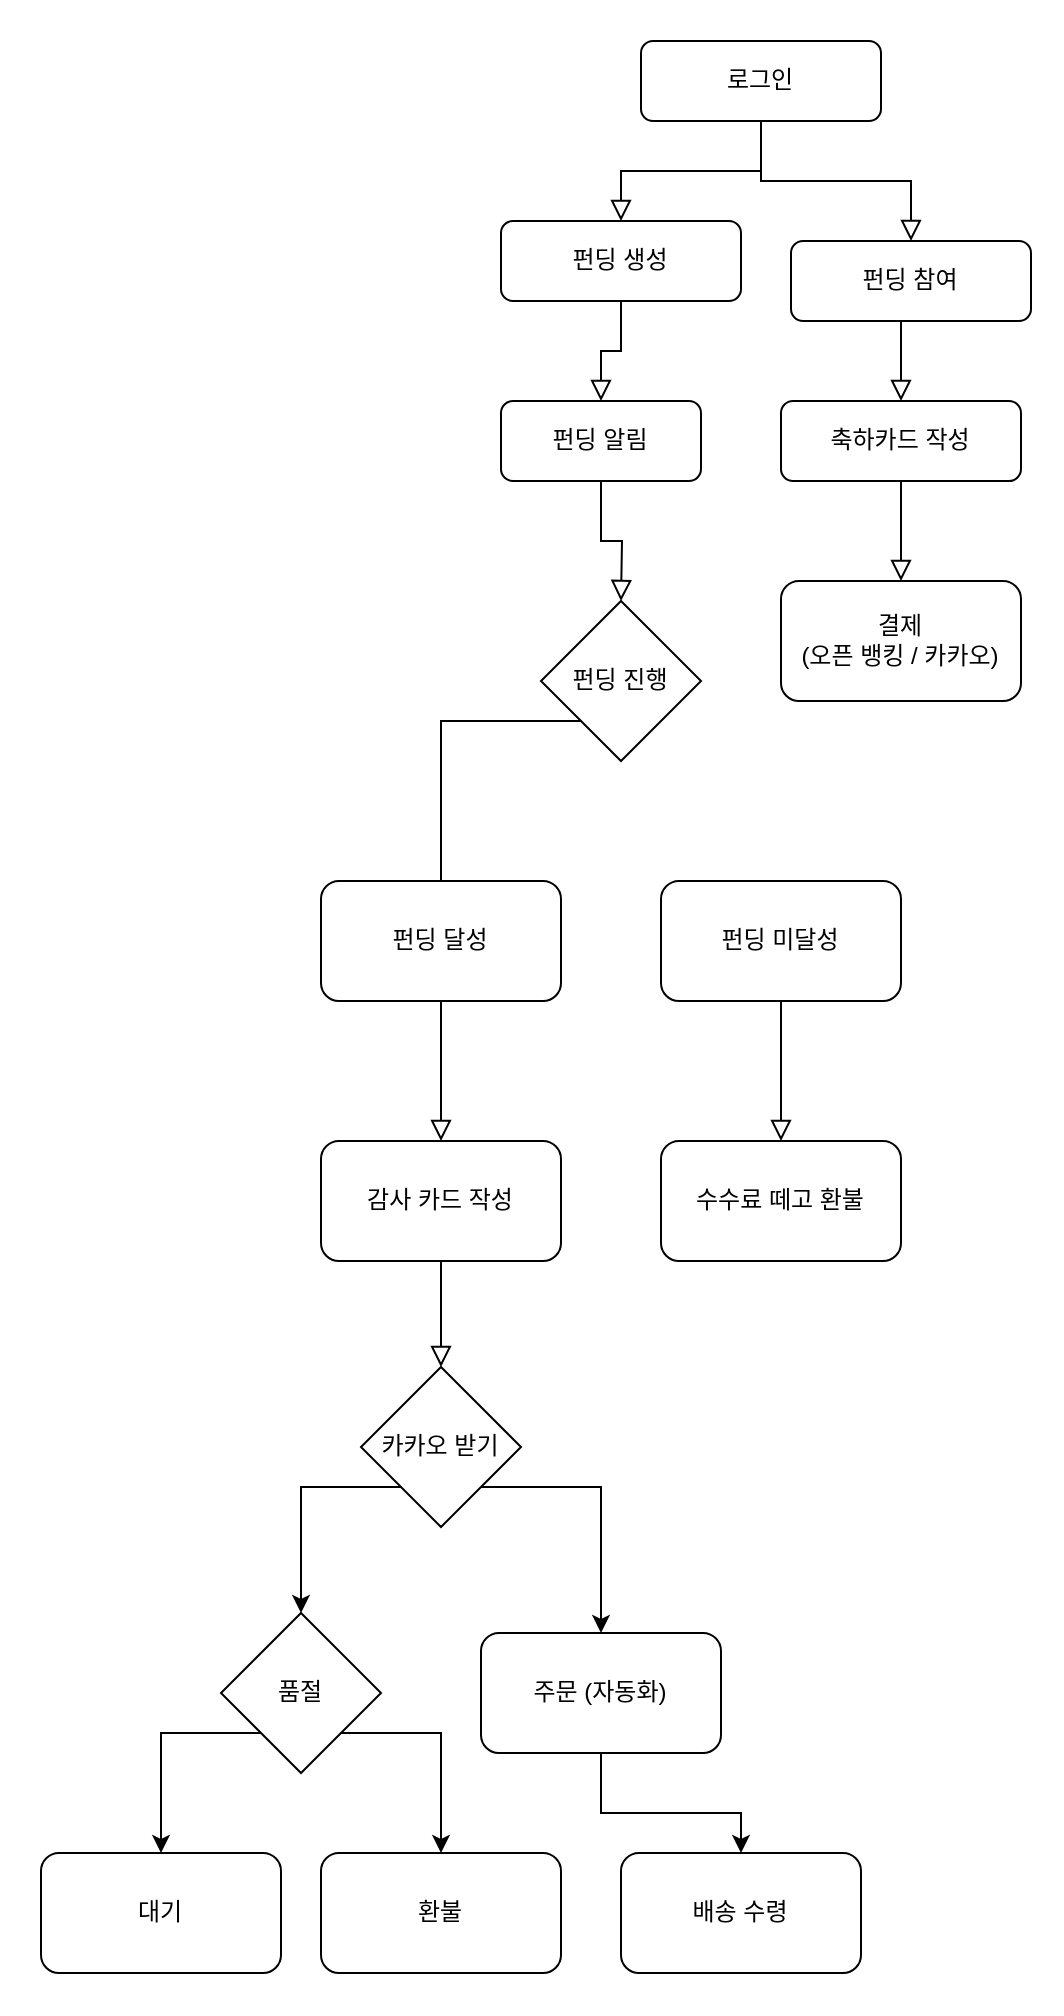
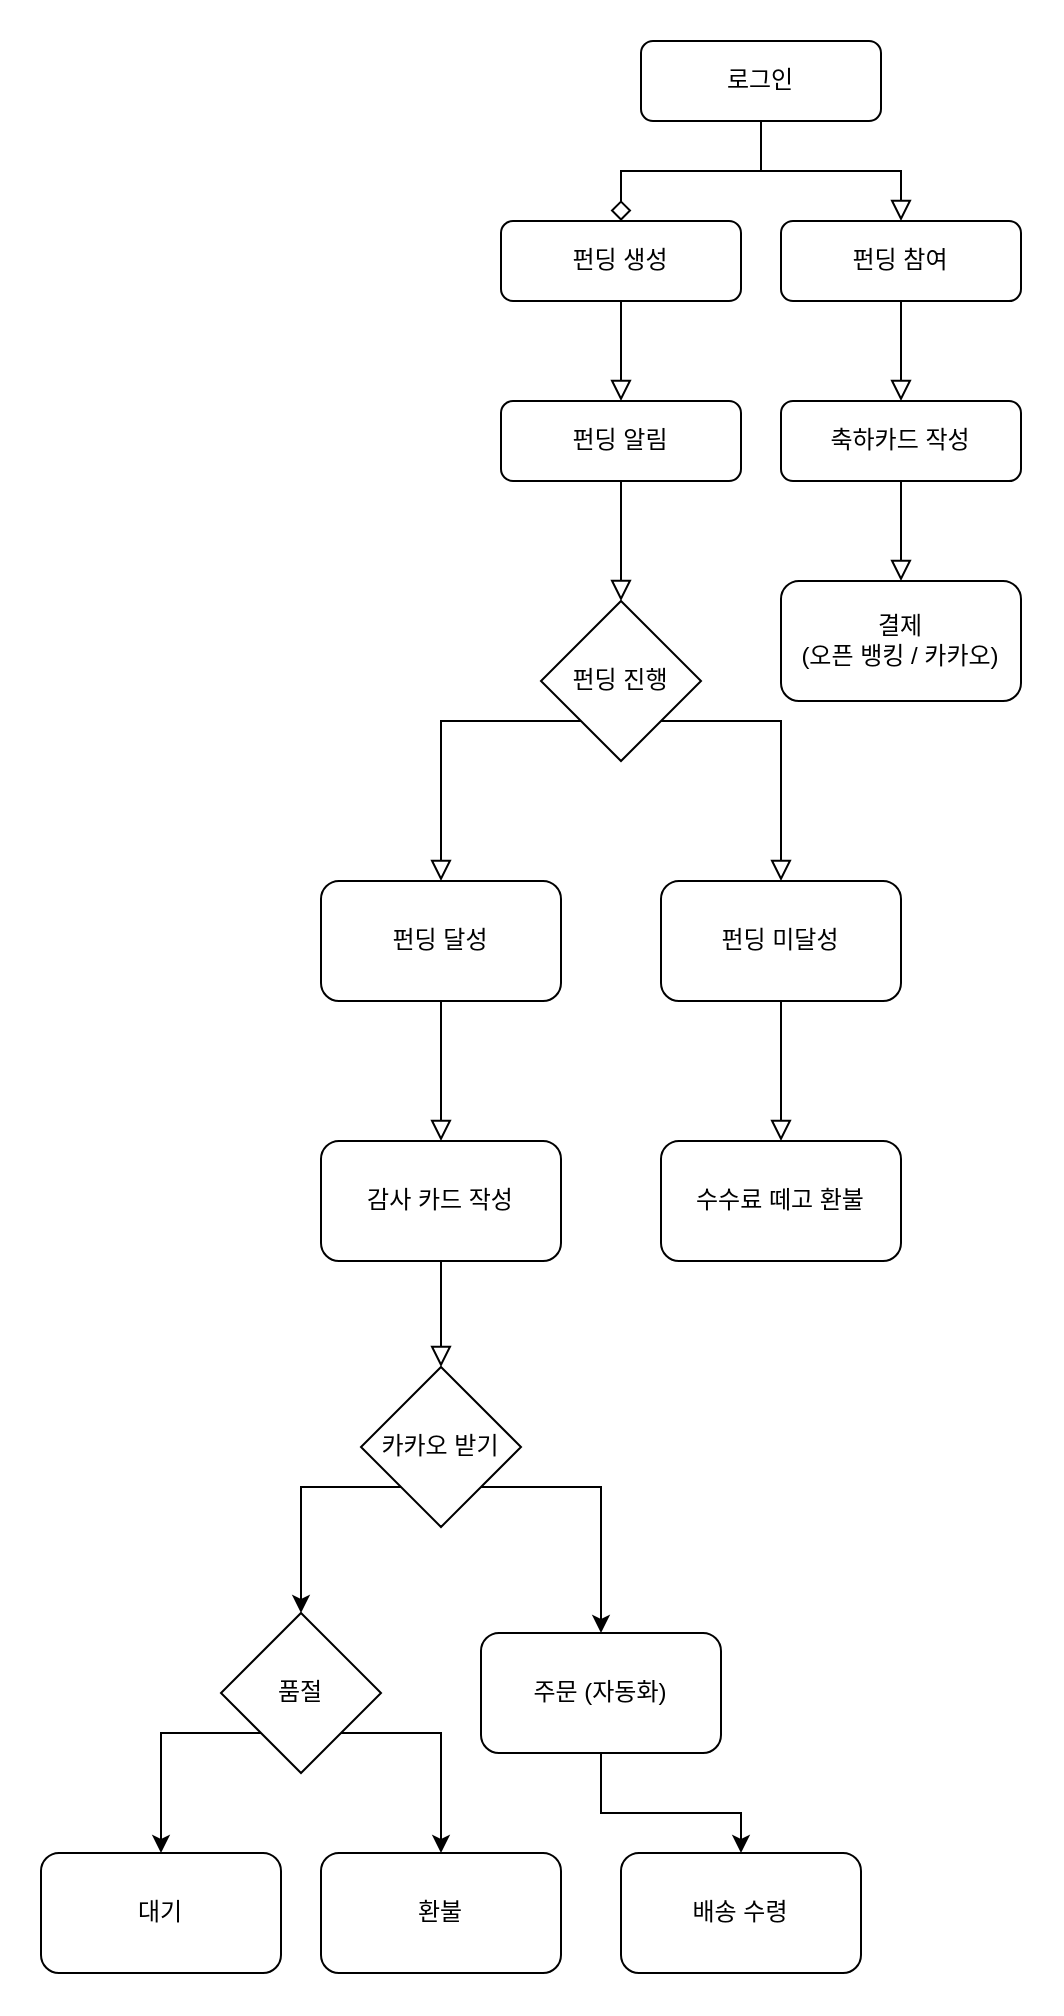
- <mxCell id="2" value="" style="rounded=0;html=1;jettySize=auto;orthogonalLoop=1;fontSize=11;endArrow=block;endFill=0;endSize=8;strokeWidth=1;shadow=0;labelBackgroundColor=none;edgeStyle=orthogonalEdgeStyle;entryX=0.5;entryY=0;entryDx=0;entryDy=0;" parent="1" source="3" target="4" edge="1"><mxGeometry relative="1" as="geometry"><mxPoint x="380" y="110" as="targetPoint" /></mxGeometry></mxCell>
+ <mxCell id="2" value="" style="rounded=0;html=1;jettySize=auto;orthogonalLoop=1;fontSize=11;endArrow=diamond;endFill=0;endSize=8;strokeWidth=1;shadow=0;labelBackgroundColor=none;edgeStyle=orthogonalEdgeStyle;entryX=0.5;entryY=0;entryDx=0;entryDy=0;" parent="1" source="3" target="4" edge="1"><mxGeometry relative="1" as="geometry"><mxPoint x="380" y="110" as="targetPoint" /></mxGeometry></mxCell>
- <mxCell id="5" value="펀딩 참여" style="rounded=1;whiteSpace=wrap;html=1;fontSize=12;glass=0;strokeWidth=1;shadow=0;" vertex="1" parent="1"><mxGeometry x="395" y="120" width="120" height="40" as="geometry" /></mxCell>
+ <mxCell id="5" value="펀딩 참여" style="rounded=1;whiteSpace=wrap;html=1;fontSize=12;glass=0;strokeWidth=1;shadow=0;" vertex="1" parent="1"><mxGeometry x="390" y="110" width="120" height="40" as="geometry" /></mxCell>
- <mxCell id="7" value="펀딩 알림" style="rounded=1;whiteSpace=wrap;html=1;fontSize=12;glass=0;strokeWidth=1;shadow=0;" vertex="1" parent="1"><mxGeometry x="250" y="200" width="100" height="40" as="geometry" /></mxCell>
+ <mxCell id="7" value="펀딩 알림" style="rounded=1;whiteSpace=wrap;html=1;fontSize=12;glass=0;strokeWidth=1;shadow=0;" vertex="1" parent="1"><mxGeometry x="250" y="200" width="120" height="40" as="geometry" /></mxCell>
+ <mxCell id="16" value="" style="rounded=0;html=1;jettySize=auto;orthogonalLoop=1;fontSize=11;endArrow=block;endFill=0;endSize=8;strokeWidth=1;shadow=0;labelBackgroundColor=none;edgeStyle=orthogonalEdgeStyle;exitX=1;exitY=1;exitDx=0;exitDy=0;" edge="1" parent="1" source="12" target="13"><mxGeometry relative="1" as="geometry"><mxPoint x="300" y="370" as="sourcePoint" /><mxPoint x="230" y="440" as="targetPoint" /><Array as="points"><mxPoint x="390" y="360" /></Array></mxGeometry></mxCell>
- <mxCell id="15" value="" style="rounded=0;html=1;jettySize=auto;orthogonalLoop=1;fontSize=11;endArrow=none;endFill=0;endSize=8;strokeWidth=1;shadow=0;labelBackgroundColor=none;edgeStyle=orthogonalEdgeStyle;exitX=0;exitY=1;exitDx=0;exitDy=0;entryX=0.5;entryY=0;entryDx=0;entryDy=0;" edge="1" parent="1" source="12" target="19"><mxGeometry relative="1" as="geometry"><mxPoint x="320" y="250" as="sourcePoint" /><mxPoint x="220" y="430" as="targetPoint" /><Array as="points"><mxPoint x="220" y="360" /></Array></mxGeometry></mxCell>
+ <mxCell id="15" value="" style="rounded=0;html=1;jettySize=auto;orthogonalLoop=1;fontSize=11;endArrow=block;endFill=0;endSize=8;strokeWidth=1;shadow=0;labelBackgroundColor=none;edgeStyle=orthogonalEdgeStyle;exitX=0;exitY=1;exitDx=0;exitDy=0;entryX=0.5;entryY=0;entryDx=0;entryDy=0;" edge="1" parent="1" source="12" target="19"><mxGeometry relative="1" as="geometry"><mxPoint x="320" y="250" as="sourcePoint" /><mxPoint x="220" y="430" as="targetPoint" /><Array as="points"><mxPoint x="220" y="360" /></Array></mxGeometry></mxCell>
